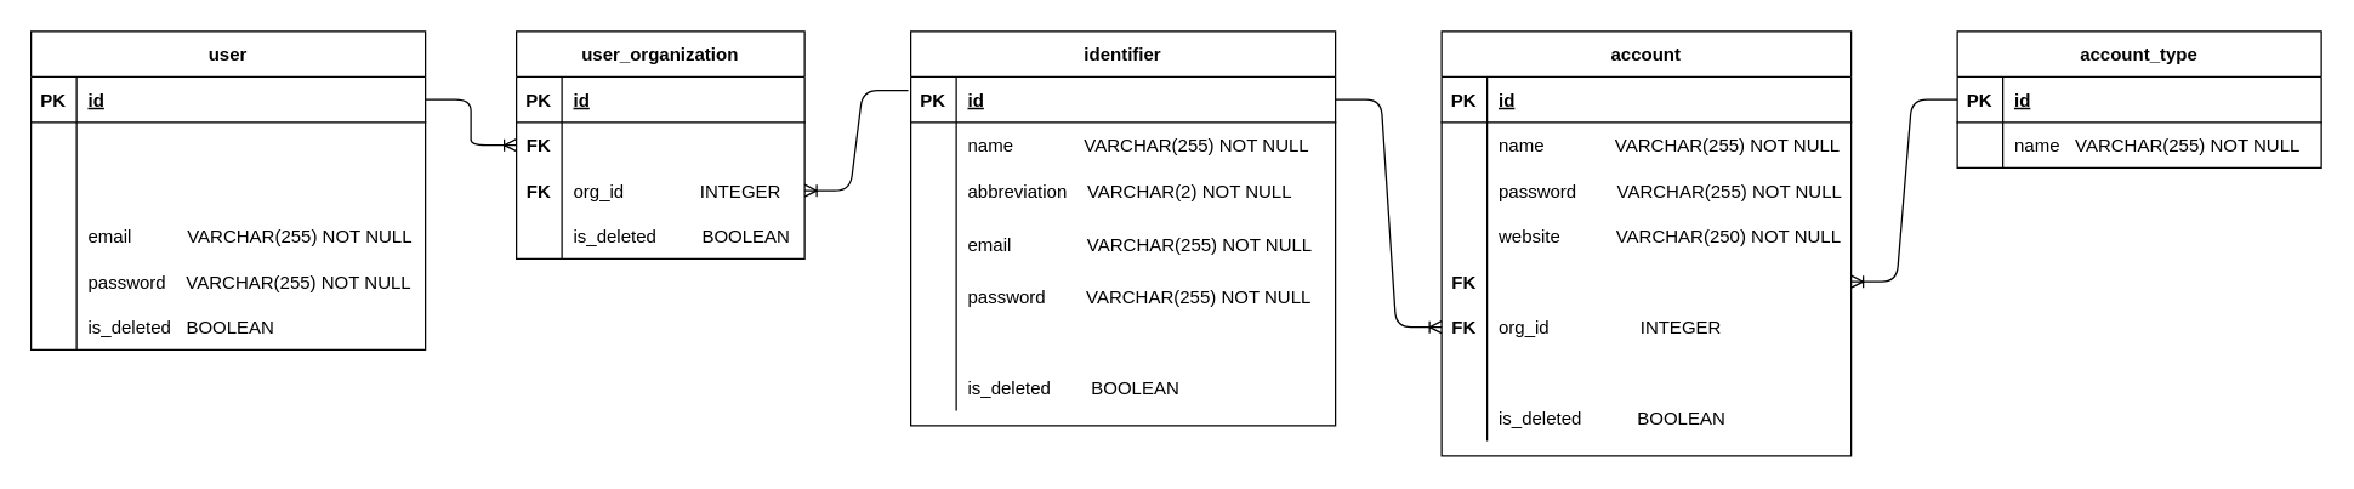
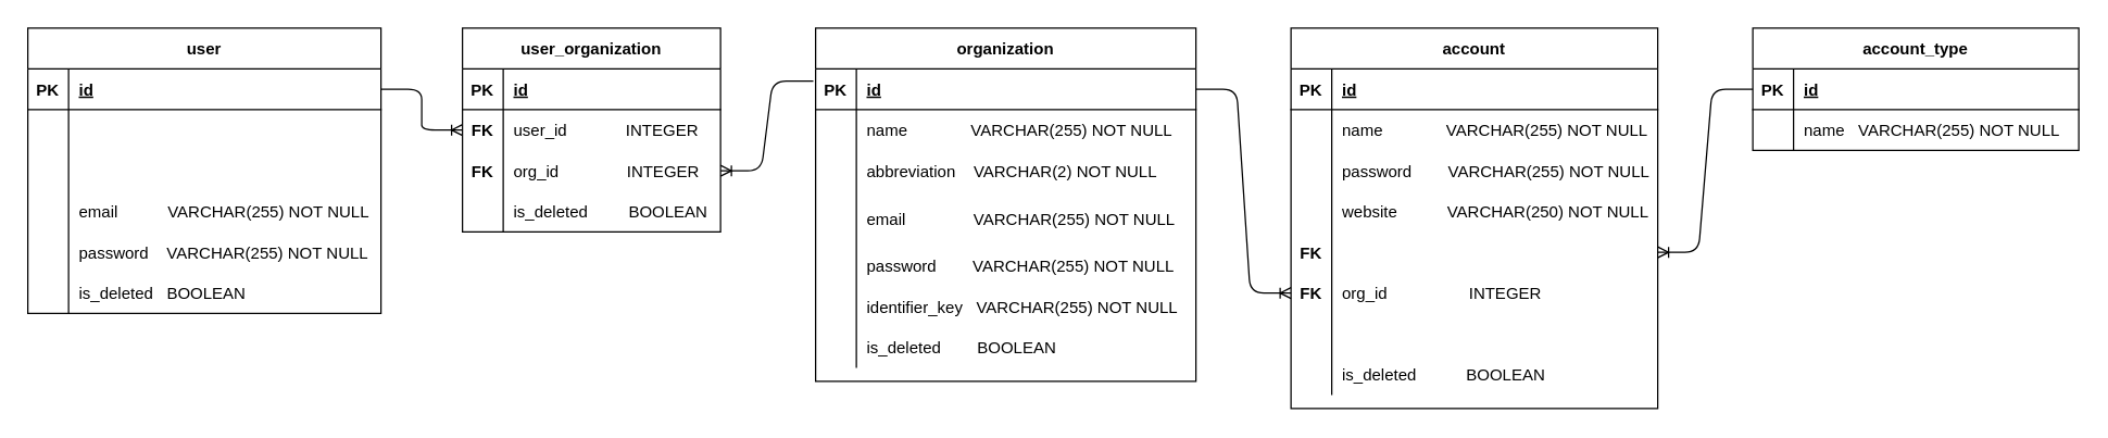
- <mxCell id="19" value="identifier" style="shape=table;startSize=30;container=1;collapsible=1;childLayout=tableLayout;fixedRows=1;rowLines=0;fontStyle=1;align=center;resizeLast=1;" vertex="1" parent="1"><mxGeometry x="600" y="20" width="280" height="260" as="geometry" /></mxCell>
+ <mxCell id="19" value="organization" style="shape=table;startSize=30;container=1;collapsible=1;childLayout=tableLayout;fixedRows=1;rowLines=0;fontStyle=1;align=center;resizeLast=1;" vertex="1" parent="1"><mxGeometry x="600" y="20" width="280" height="260" as="geometry" /></mxCell>
+ <mxCell id="79" value="user_id             INTEGER " style="shape=partialRectangle;connectable=0;fillColor=none;top=0;left=0;bottom=0;right=0;align=left;spacingLeft=6;overflow=hidden;" vertex="1" parent="77"><mxGeometry x="30" width="160" height="30" as="geometry" /></mxCell>
+ <mxCell id="37" value="identifier_key   VARCHAR(255) NOT NULL" style="shape=partialRectangle;connectable=0;fillColor=none;top=0;left=0;bottom=0;right=0;align=left;spacingLeft=6;overflow=hidden;" vertex="1" parent="35"><mxGeometry x="30" width="250" height="30" as="geometry" /></mxCell>
